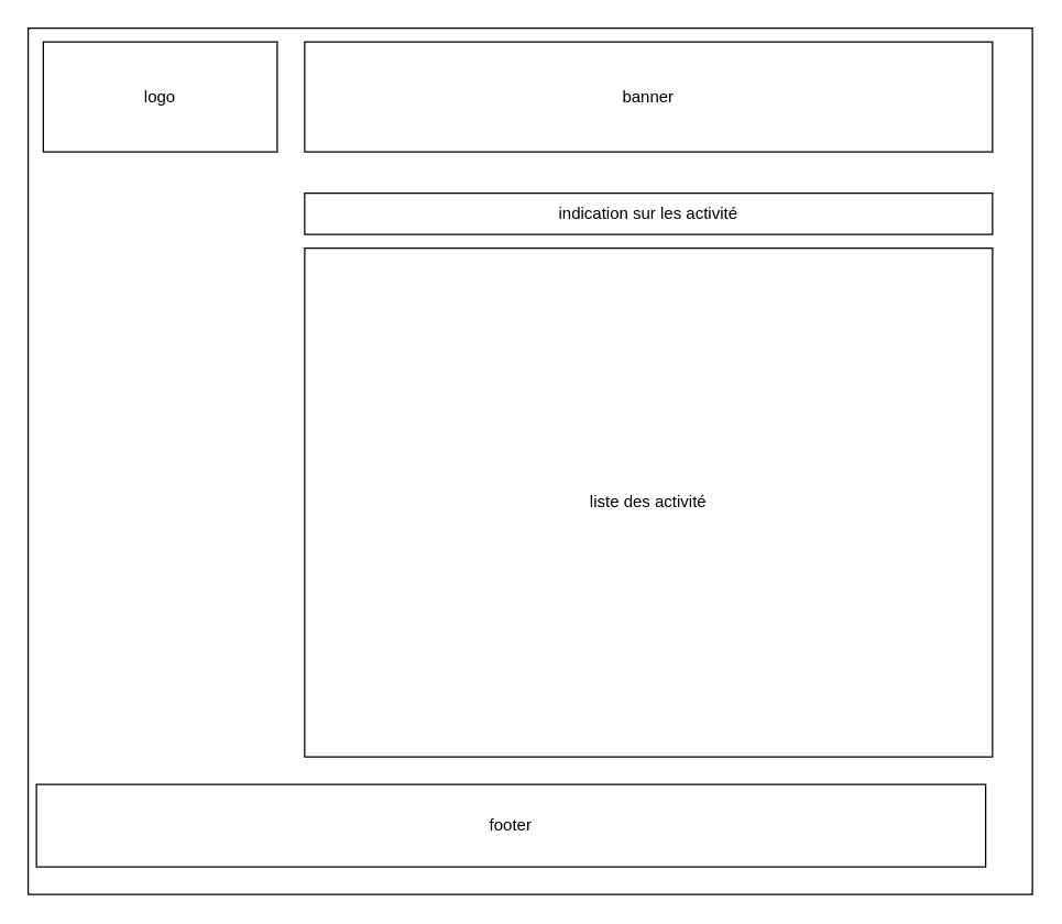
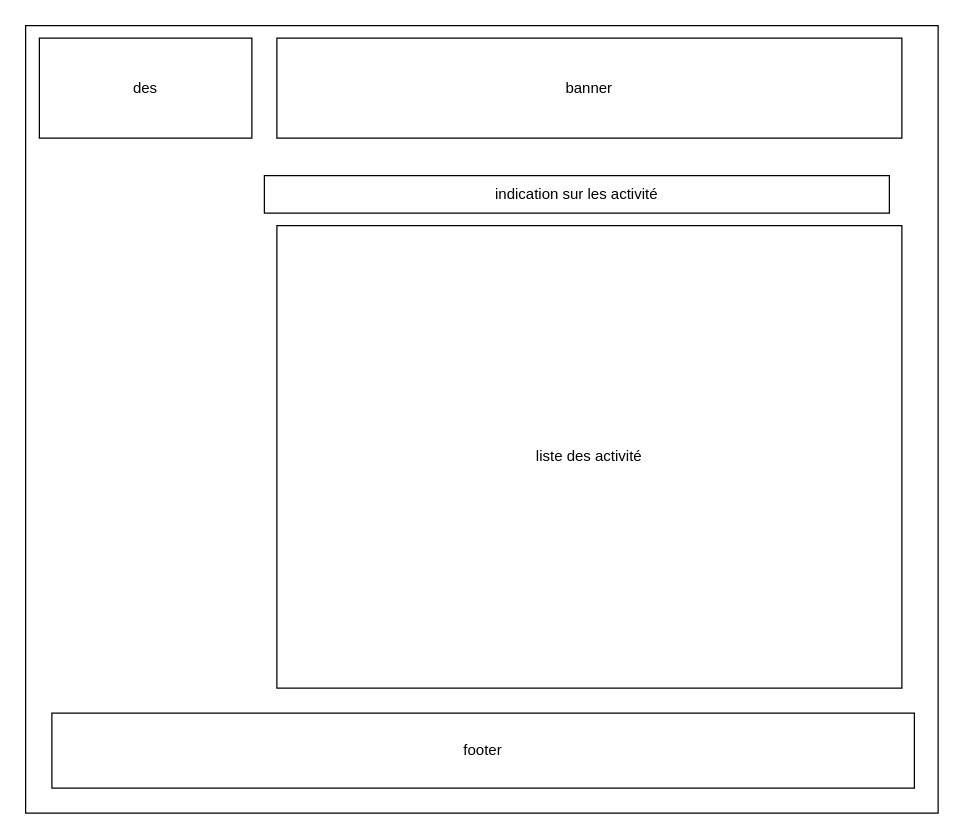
- <mxCell id="3" value="logo" style="rounded=0;whiteSpace=wrap;html=1;" parent="1" vertex="1"><mxGeometry x="31" y="30" width="170" height="80" as="geometry" /></mxCell>
+ <mxCell id="3" value="des" style="rounded=0;whiteSpace=wrap;html=1;" parent="1" vertex="1"><mxGeometry x="31" y="30" width="170" height="80" as="geometry" /></mxCell>
- <mxCell id="7" value="indication sur les activité" style="rounded=0;whiteSpace=wrap;html=1;" parent="1" vertex="1"><mxGeometry x="221" y="140" width="500" height="30" as="geometry" /></mxCell>
+ <mxCell id="7" value="indication sur les activité" style="rounded=0;whiteSpace=wrap;html=1;" parent="1" vertex="1"><mxGeometry x="211" y="140" width="500" height="30" as="geometry" /></mxCell>
- <mxCell id="5" value="footer" style="rounded=0;whiteSpace=wrap;html=1;" parent="1" vertex="1"><mxGeometry x="26" y="570" width="690" height="60" as="geometry" /></mxCell>
+ <mxCell id="5" value="footer" style="rounded=0;whiteSpace=wrap;html=1;" parent="1" vertex="1"><mxGeometry x="41" y="570" width="690" height="60" as="geometry" /></mxCell>
